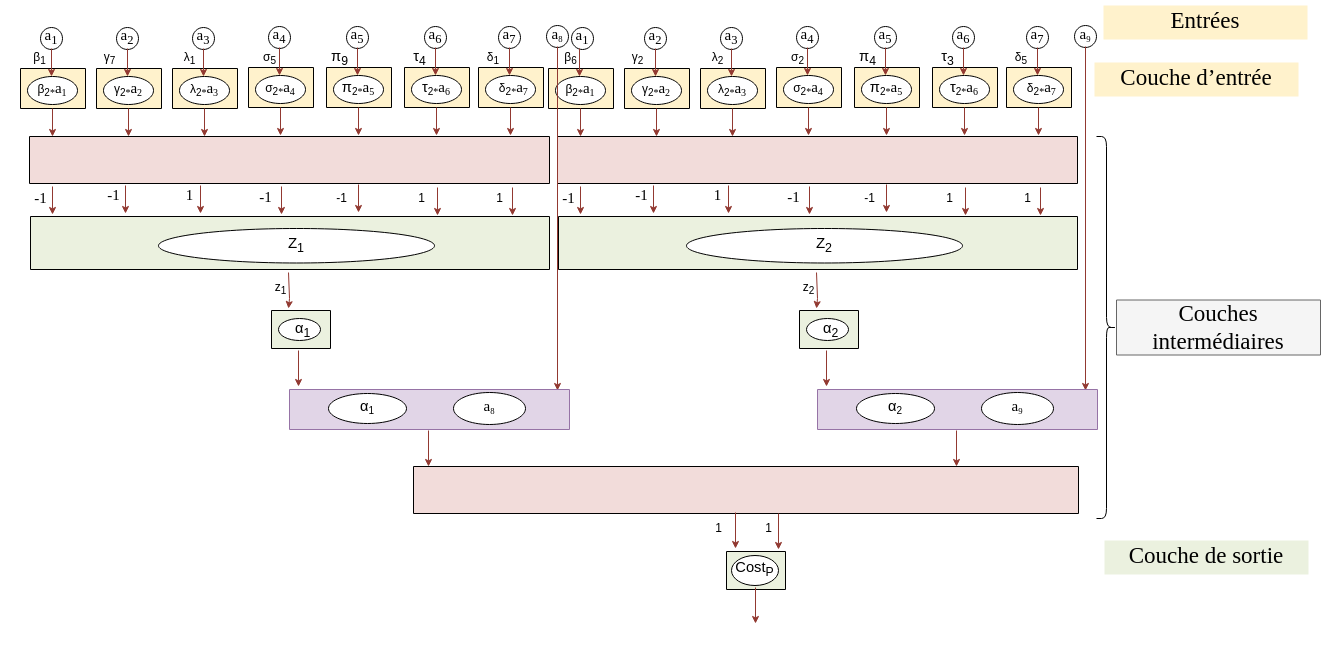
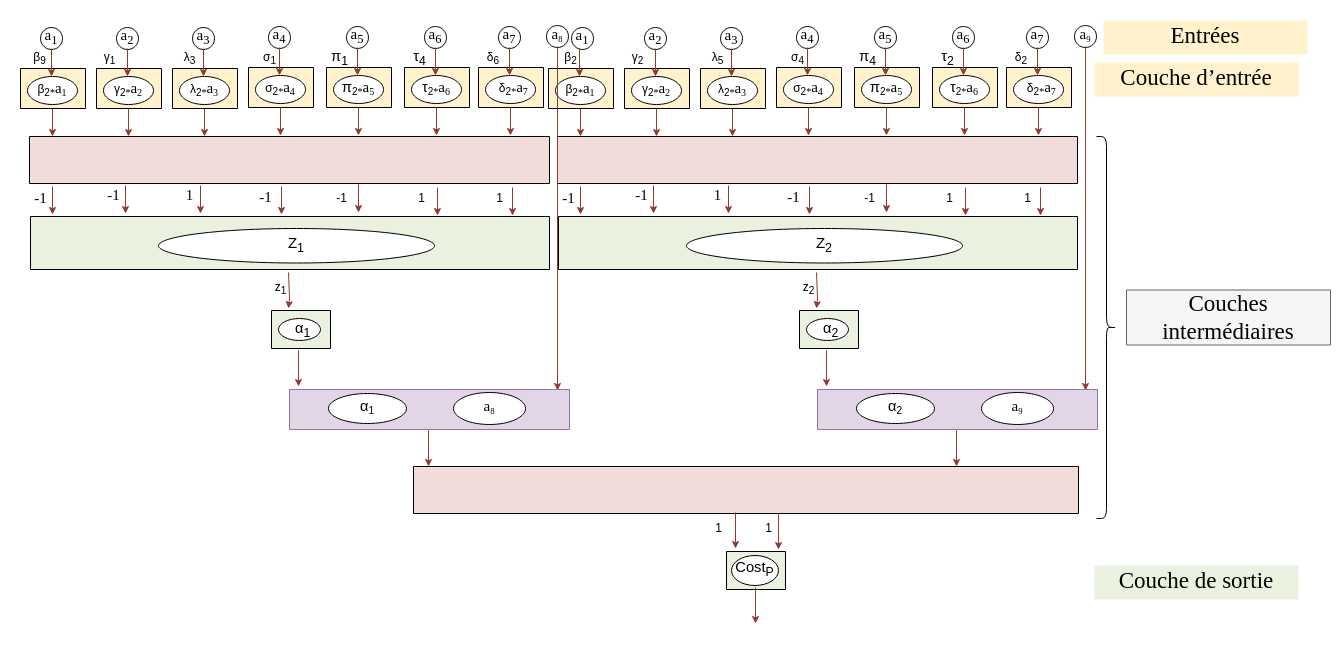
- <mxCell id="45" value="&lt;font style=&quot;font-family: calibri; color: rgb(0, 0, 0); direction: ltr; letter-spacing: 0px; line-height: 120%; opacity: 1;&quot;&gt;&lt;font style=&quot;font-size: 23px;&quot;&gt;Entrées&lt;/font&gt;&lt;br&gt;&lt;/font&gt;" style="verticalAlign=middle;align=center;vsdxID=192;fillColor=#fff2cc;gradientColor=none;shape=stencil(nZBLDoAgDERP0z3SIyjew0SURgSD+Lu9kMZoXLhwN9O+tukAlrNpJg1SzDH4QW/URgNYgZTkjA4UkwJUgGXng+6DX1zLfmoymdXo17xh5zmRJ6Q42BWCfc2oJfdAr+Yv+AP9Cb7OJ3H/2JG1HNGz/84klThPVCc=);strokeColor=none;labelBackgroundColor=none;rounded=0;html=1;whiteSpace=wrap;" parent="1" vertex="1"><mxGeometry x="1103" y="5" width="204" height="34" as="geometry" /></mxCell>
+ <mxCell id="45" value="&lt;font style=&quot;font-family: calibri; color: rgb(0, 0, 0); direction: ltr; letter-spacing: 0px; line-height: 120%; opacity: 1;&quot;&gt;&lt;font style=&quot;font-size: 23px;&quot;&gt;Entrées&lt;/font&gt;&lt;br&gt;&lt;/font&gt;" style="verticalAlign=middle;align=center;vsdxID=192;fillColor=#fff2cc;gradientColor=none;shape=stencil(nZBLDoAgDERP0z3SIyjew0SURgSD+Lu9kMZoXLhwN9O+tukAlrNpJg1SzDH4QW/URgNYgZTkjA4UkwJUgGXng+6DX1zLfmoymdXo17xh5zmRJ6Q42BWCfc2oJfdAr+Yv+AP9Cb7OJ3H/2JG1HNGz/84klThPVCc=);strokeColor=none;labelBackgroundColor=none;rounded=0;html=1;whiteSpace=wrap;" parent="1" vertex="1"><mxGeometry x="1103" y="20" width="204" height="34" as="geometry" /></mxCell>
- <mxCell id="135" value="&lt;span style=&quot;text-align: left&quot;&gt;β&lt;sub&gt;1&lt;/sub&gt;&lt;/span&gt;" style="text;html=1;align=center;verticalAlign=middle;resizable=0;points=[];autosize=1;strokeColor=none;fillColor=none;" parent="1" vertex="1"><mxGeometry x="24" y="48" width="30" height="20" as="geometry" /></mxCell>
+ <mxCell id="135" value="&lt;span style=&quot;text-align: left&quot;&gt;β&lt;sub&gt;9&lt;/sub&gt;&lt;/span&gt;" style="text;html=1;align=center;verticalAlign=middle;resizable=0;points=[];autosize=1;strokeColor=none;fillColor=none;" parent="1" vertex="1"><mxGeometry x="24" y="48" width="30" height="20" as="geometry" /></mxCell>
- <mxCell id="136" value="&lt;span style=&quot;text-align: left&quot;&gt;γ&lt;sub&gt;7&lt;/sub&gt;&lt;/span&gt;" style="text;html=1;align=center;verticalAlign=middle;resizable=0;points=[];autosize=1;strokeColor=none;fillColor=none;" parent="1" vertex="1"><mxGeometry x="94" y="48" width="30" height="20" as="geometry" /></mxCell>
+ <mxCell id="136" value="&lt;span style=&quot;text-align: left&quot;&gt;γ&lt;sub&gt;1&lt;/sub&gt;&lt;/span&gt;" style="text;html=1;align=center;verticalAlign=middle;resizable=0;points=[];autosize=1;strokeColor=none;fillColor=none;" parent="1" vertex="1"><mxGeometry x="94" y="48" width="30" height="20" as="geometry" /></mxCell>
- <mxCell id="137" value="&lt;span style=&quot;text-align: left&quot;&gt;λ&lt;sub&gt;1&lt;/sub&gt;&lt;/span&gt;" style="text;html=1;align=center;verticalAlign=middle;resizable=0;points=[];autosize=1;strokeColor=none;fillColor=none;" parent="1" vertex="1"><mxGeometry x="174" y="48" width="30" height="20" as="geometry" /></mxCell>
+ <mxCell id="137" value="&lt;span style=&quot;text-align: left&quot;&gt;λ&lt;sub&gt;3&lt;/sub&gt;&lt;/span&gt;" style="text;html=1;align=center;verticalAlign=middle;resizable=0;points=[];autosize=1;strokeColor=none;fillColor=none;" parent="1" vertex="1"><mxGeometry x="174" y="48" width="30" height="20" as="geometry" /></mxCell>
- <mxCell id="138" value="&lt;span style=&quot;text-align: left&quot;&gt;σ&lt;sub&gt;5&lt;/sub&gt;&lt;/span&gt;" style="text;html=1;align=center;verticalAlign=middle;resizable=0;points=[];autosize=1;strokeColor=none;fillColor=none;" parent="1" vertex="1"><mxGeometry x="254" y="48" width="30" height="20" as="geometry" /></mxCell>
+ <mxCell id="138" value="&lt;span style=&quot;text-align: left&quot;&gt;σ&lt;sub&gt;1&lt;/sub&gt;&lt;/span&gt;" style="text;html=1;align=center;verticalAlign=middle;resizable=0;points=[];autosize=1;strokeColor=none;fillColor=none;" parent="1" vertex="1"><mxGeometry x="254" y="48" width="30" height="20" as="geometry" /></mxCell>
- <mxCell id="139" value="&lt;span style=&quot;font-family: &amp;#34;calibri&amp;#34; , sans-serif ; font-size: 14.667px ; text-align: left&quot;&gt;π&lt;sub&gt;9&lt;/sub&gt;&lt;/span&gt;" style="text;html=1;align=center;verticalAlign=middle;resizable=0;points=[];autosize=1;strokeColor=none;fillColor=none;" parent="1" vertex="1"><mxGeometry x="324" y="48" width="30" height="20" as="geometry" /></mxCell>
+ <mxCell id="139" value="&lt;span style=&quot;font-family: &amp;#34;calibri&amp;#34; , sans-serif ; font-size: 14.667px ; text-align: left&quot;&gt;π&lt;sub&gt;1&lt;/sub&gt;&lt;/span&gt;" style="text;html=1;align=center;verticalAlign=middle;resizable=0;points=[];autosize=1;strokeColor=none;fillColor=none;" parent="1" vertex="1"><mxGeometry x="324" y="48" width="30" height="20" as="geometry" /></mxCell>
- <mxCell id="141" value="&lt;span style=&quot;text-align: left&quot;&gt;&amp;nbsp; δ&lt;sub&gt;1&lt;/sub&gt;&lt;/span&gt;" style="text;html=1;align=center;verticalAlign=middle;resizable=0;points=[];autosize=1;strokeColor=none;fillColor=none;" parent="1" vertex="1"><mxGeometry x="474" y="48" width="30" height="20" as="geometry" /></mxCell>
+ <mxCell id="141" value="&lt;span style=&quot;text-align: left&quot;&gt;&amp;nbsp; δ&lt;sub&gt;6&lt;/sub&gt;&lt;/span&gt;" style="text;html=1;align=center;verticalAlign=middle;resizable=0;points=[];autosize=1;strokeColor=none;fillColor=none;" parent="1" vertex="1"><mxGeometry x="474" y="48" width="30" height="20" as="geometry" /></mxCell>
- <mxCell id="64" value="&lt;span style=&quot;text-align: left&quot;&gt;β&lt;sub&gt;6&lt;/sub&gt;&lt;/span&gt;" style="text;html=1;align=center;verticalAlign=middle;resizable=0;points=[];autosize=1;strokeColor=none;fillColor=none;" parent="1" vertex="1"><mxGeometry x="555" y="48" width="30" height="20" as="geometry" /></mxCell>
+ <mxCell id="64" value="&lt;span style=&quot;text-align: left&quot;&gt;β&lt;sub&gt;2&lt;/sub&gt;&lt;/span&gt;" style="text;html=1;align=center;verticalAlign=middle;resizable=0;points=[];autosize=1;strokeColor=none;fillColor=none;" parent="1" vertex="1"><mxGeometry x="555" y="48" width="30" height="20" as="geometry" /></mxCell>
- <mxCell id="66" value="&lt;span style=&quot;text-align: left&quot;&gt;λ&lt;sub&gt;2&lt;/sub&gt;&lt;/span&gt;" style="text;html=1;align=center;verticalAlign=middle;resizable=0;points=[];autosize=1;strokeColor=none;fillColor=none;" parent="1" vertex="1"><mxGeometry x="702" y="48" width="30" height="20" as="geometry" /></mxCell>
+ <mxCell id="66" value="&lt;span style=&quot;text-align: left&quot;&gt;λ&lt;sub&gt;5&lt;/sub&gt;&lt;/span&gt;" style="text;html=1;align=center;verticalAlign=middle;resizable=0;points=[];autosize=1;strokeColor=none;fillColor=none;" parent="1" vertex="1"><mxGeometry x="702" y="48" width="30" height="20" as="geometry" /></mxCell>
- <mxCell id="67" value="&lt;span style=&quot;text-align: left&quot;&gt;σ&lt;sub&gt;2&lt;/sub&gt;&lt;/span&gt;" style="text;html=1;align=center;verticalAlign=middle;resizable=0;points=[];autosize=1;strokeColor=none;fillColor=none;" parent="1" vertex="1"><mxGeometry x="782" y="48" width="30" height="20" as="geometry" /></mxCell>
+ <mxCell id="67" value="&lt;span style=&quot;text-align: left&quot;&gt;σ&lt;sub&gt;4&lt;/sub&gt;&lt;/span&gt;" style="text;html=1;align=center;verticalAlign=middle;resizable=0;points=[];autosize=1;strokeColor=none;fillColor=none;" parent="1" vertex="1"><mxGeometry x="782" y="48" width="30" height="20" as="geometry" /></mxCell>
- <mxCell id="69" value="&lt;span style=&quot;font-family: &amp;#34;calibri&amp;#34; , sans-serif ; font-size: 14.667px ; text-align: left&quot;&gt;τ&lt;sub&gt;3&lt;/sub&gt;&lt;/span&gt;" style="text;html=1;align=center;verticalAlign=middle;resizable=0;points=[];autosize=1;strokeColor=none;fillColor=none;" parent="1" vertex="1"><mxGeometry x="932" y="48" width="30" height="20" as="geometry" /></mxCell>
+ <mxCell id="69" value="&lt;span style=&quot;font-family: &amp;#34;calibri&amp;#34; , sans-serif ; font-size: 14.667px ; text-align: left&quot;&gt;τ&lt;sub&gt;2&lt;/sub&gt;&lt;/span&gt;" style="text;html=1;align=center;verticalAlign=middle;resizable=0;points=[];autosize=1;strokeColor=none;fillColor=none;" parent="1" vertex="1"><mxGeometry x="932" y="48" width="30" height="20" as="geometry" /></mxCell>
- <mxCell id="70" value="&lt;span style=&quot;text-align: left&quot;&gt;&amp;nbsp; δ&lt;sub&gt;5&lt;/sub&gt;&lt;/span&gt;" style="text;html=1;align=center;verticalAlign=middle;resizable=0;points=[];autosize=1;strokeColor=none;fillColor=none;" parent="1" vertex="1"><mxGeometry x="1002" y="48" width="30" height="20" as="geometry" /></mxCell>
+ <mxCell id="70" value="&lt;span style=&quot;text-align: left&quot;&gt;&amp;nbsp; δ&lt;sub&gt;2&lt;/sub&gt;&lt;/span&gt;" style="text;html=1;align=center;verticalAlign=middle;resizable=0;points=[];autosize=1;strokeColor=none;fillColor=none;" parent="1" vertex="1"><mxGeometry x="1002" y="48" width="30" height="20" as="geometry" /></mxCell>
- <mxCell id="157" value="&lt;p style=&quot;margin-left: 0 ; margin-right: 0 ; margin-top: 0px ; margin-bottom: 0px ; text-indent: 0 ; direction: ltr&quot;&gt;&lt;font style=&quot;font-family: calibri; color: rgb(0, 0, 0); direction: ltr; letter-spacing: 0px; line-height: 120%; opacity: 1; font-size: 23px;&quot;&gt;Couches intermédiaires&lt;/font&gt;&lt;font style=&quot;font-size: 14px ; font-family: &amp;quot;themed&amp;quot; ; color: #000000 ; direction: ltr ; letter-spacing: 0px ; line-height: 120% ; opacity: 1&quot;&gt;&lt;br&gt;&lt;/font&gt;&lt;/p&gt;" style="verticalAlign=middle;align=center;vsdxID=200;fillColor=#f5f5f5;shape=stencil(nZBLDoAgDERP0z3SIyjew0SURgSD+Lu9kMZoXLhwN9O+tukAlrNpJg1SzDH4QW/URgNYgZTkjA4UkwJUgGXng+6DX1zLfmoymdXo17xh5zmRJ6Q42BWCfc2oJfdAr+Yv+AP9Cb7OJ3H/2JG1HNGz/84klThPVCc=);strokeColor=#666666;labelBackgroundColor=none;rounded=0;html=1;whiteSpace=wrap;fontColor=#333333;" vertex="1" parent="1"><mxGeometry x="1116" y="299.5" width="204" height="55" as="geometry" /></mxCell>
+ <mxCell id="157" value="&lt;p style=&quot;margin-left: 0 ; margin-right: 0 ; margin-top: 0px ; margin-bottom: 0px ; text-indent: 0 ; direction: ltr&quot;&gt;&lt;font style=&quot;font-family: calibri; color: rgb(0, 0, 0); direction: ltr; letter-spacing: 0px; line-height: 120%; opacity: 1; font-size: 23px;&quot;&gt;Couches intermédiaires&lt;/font&gt;&lt;font style=&quot;font-size: 14px ; font-family: &amp;quot;themed&amp;quot; ; color: #000000 ; direction: ltr ; letter-spacing: 0px ; line-height: 120% ; opacity: 1&quot;&gt;&lt;br&gt;&lt;/font&gt;&lt;/p&gt;" style="verticalAlign=middle;align=center;vsdxID=200;fillColor=#f5f5f5;shape=stencil(nZBLDoAgDERP0z3SIyjew0SURgSD+Lu9kMZoXLhwN9O+tukAlrNpJg1SzDH4QW/URgNYgZTkjA4UkwJUgGXng+6DX1zLfmoymdXo17xh5zmRJ6Q42BWCfc2oJfdAr+Yv+AP9Cb7OJ3H/2JG1HNGz/84klThPVCc=);strokeColor=#666666;labelBackgroundColor=none;rounded=0;html=1;whiteSpace=wrap;fontColor=#333333;" vertex="1" parent="1"><mxGeometry x="1126" y="289.5" width="204" height="55" as="geometry" /></mxCell>
- <mxCell id="156" value="&lt;font style=&quot;font-family: calibri; color: rgb(0, 0, 0); direction: ltr; letter-spacing: 0px; line-height: 120%; opacity: 1;&quot;&gt;&lt;font style=&quot;font-size: 23px;&quot;&gt;Couche de sortie&lt;/font&gt;&lt;br&gt;&lt;/font&gt;" style="verticalAlign=middle;align=center;vsdxID=196;fillColor=#EBF1DF;shape=stencil(nZBLDoAgDERP0z3SIyjew0SURgSD+Lu9kMZoXLhwN9O+tukAlrNpJg1SzDH4QW/URgNYgZTkjA4UkwJUgGXng+6DX1zLfmoymdXo17xh5zmRJ6Q42BWCfc2oJfdAr+Yv+AP9Cb7OJ3H/2JG1HNGz/84klThPVCc=);strokeColor=none;labelBackgroundColor=none;rounded=0;html=1;whiteSpace=wrap;fontColor=#333333;" parent="1" vertex="1"><mxGeometry x="1104" y="540" width="204" height="34" as="geometry" /></mxCell>
+ <mxCell id="156" value="&lt;font style=&quot;font-family: calibri; color: rgb(0, 0, 0); direction: ltr; letter-spacing: 0px; line-height: 120%; opacity: 1;&quot;&gt;&lt;font style=&quot;font-size: 23px;&quot;&gt;Couche de sortie&lt;/font&gt;&lt;br&gt;&lt;/font&gt;" style="verticalAlign=middle;align=center;vsdxID=196;fillColor=#EBF1DF;shape=stencil(nZBLDoAgDERP0z3SIyjew0SURgSD+Lu9kMZoXLhwN9O+tukAlrNpJg1SzDH4QW/URgNYgZTkjA4UkwJUgGXng+6DX1zLfmoymdXo17xh5zmRJ6Q42BWCfc2oJfdAr+Yv+AP9Cb7OJ3H/2JG1HNGz/84klThPVCc=);strokeColor=none;labelBackgroundColor=none;rounded=0;html=1;whiteSpace=wrap;fontColor=#333333;" parent="1" vertex="1"><mxGeometry x="1094" y="565" width="204" height="34" as="geometry" /></mxCell>
